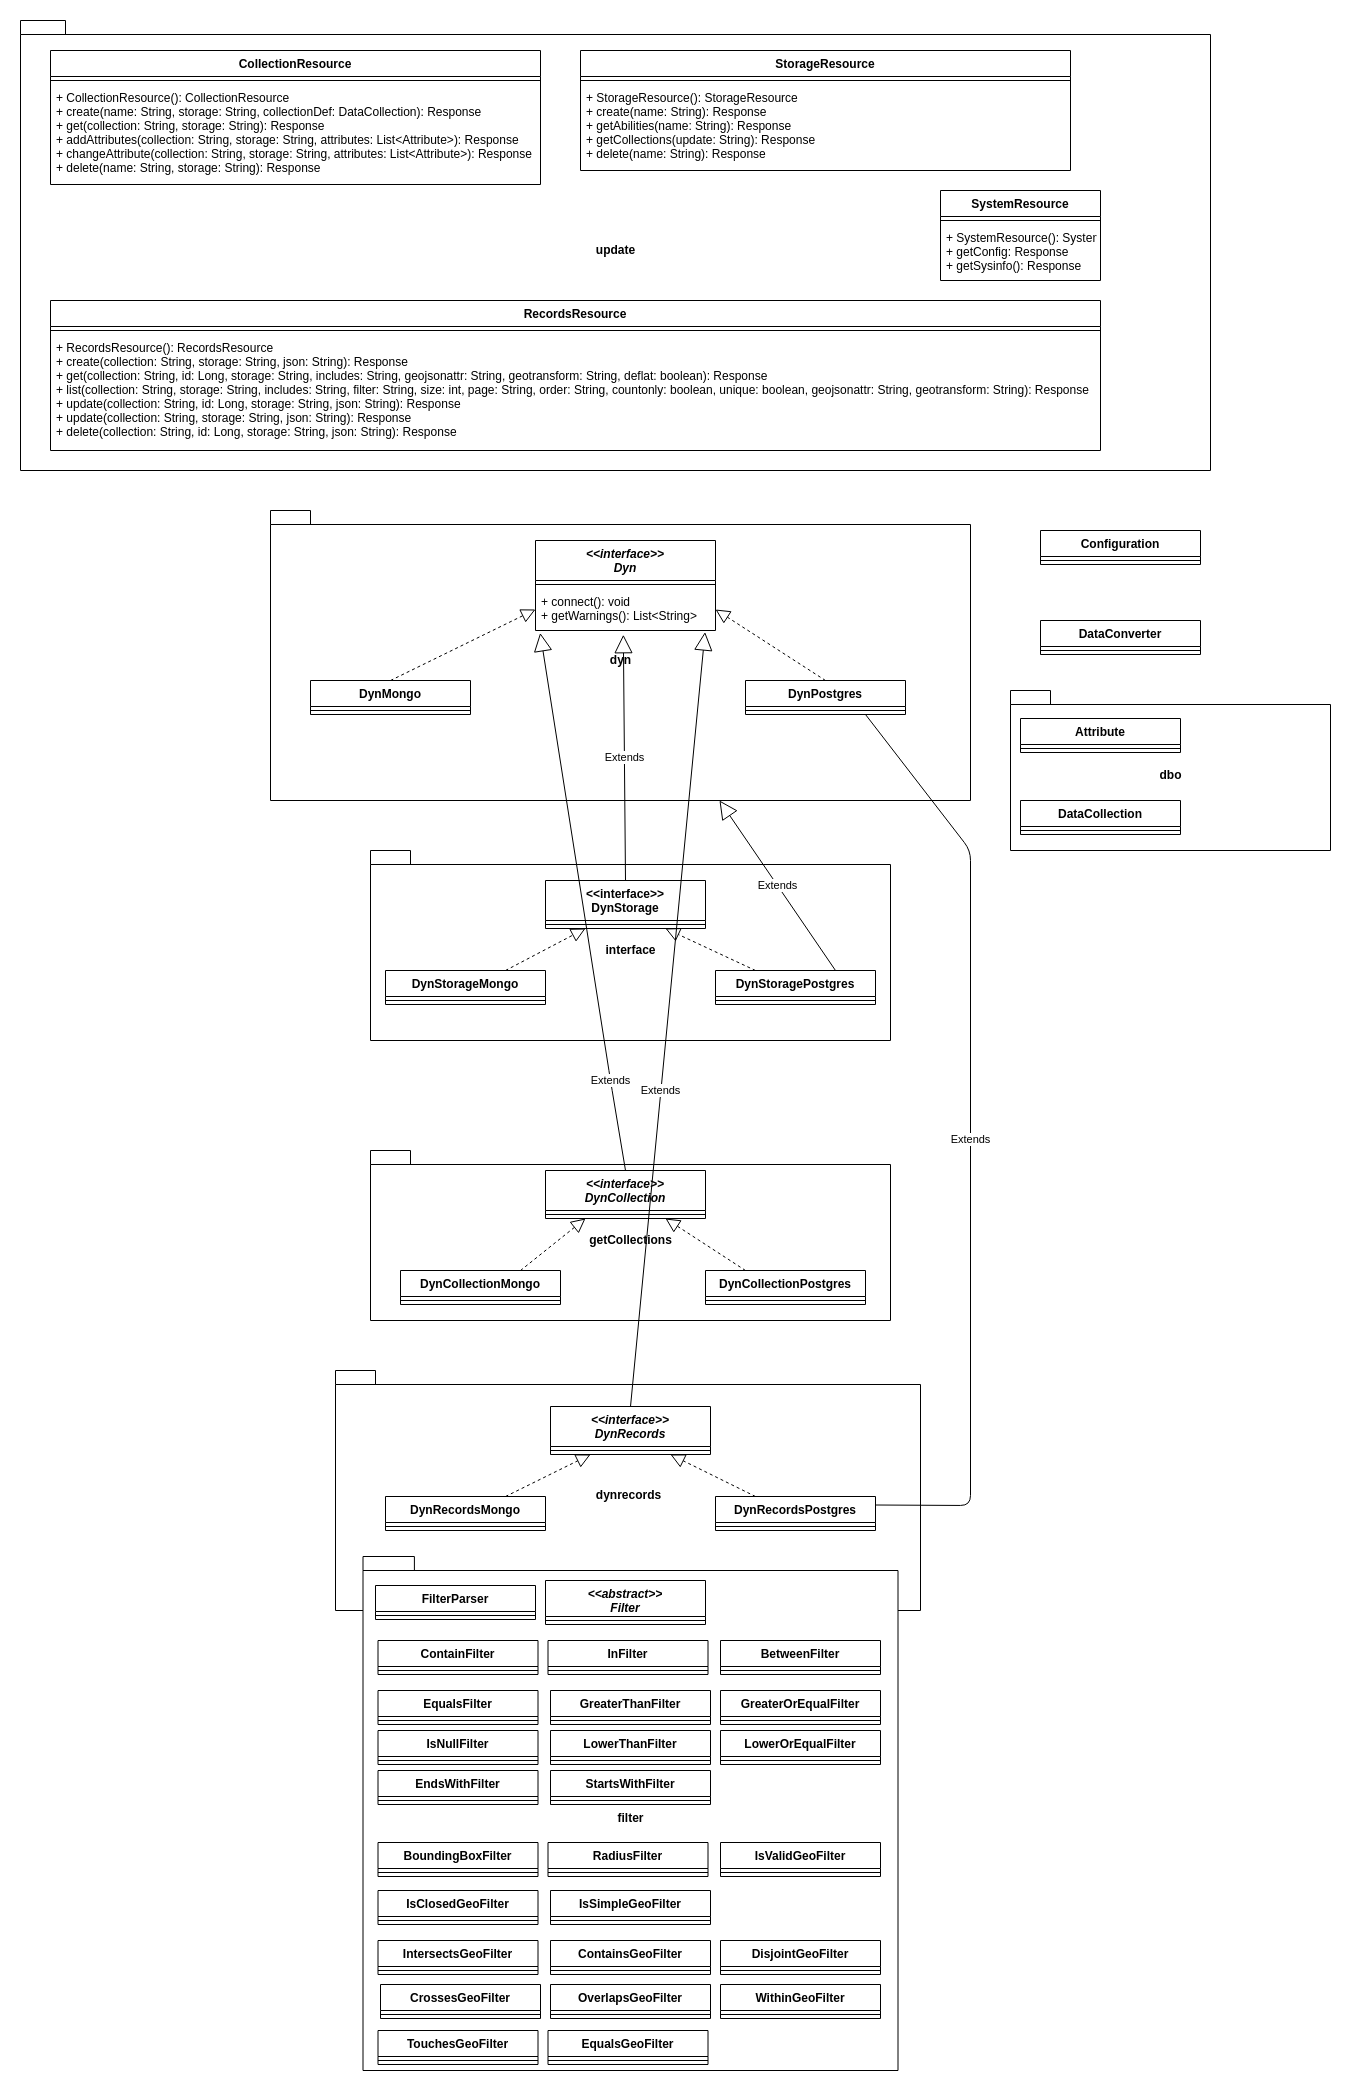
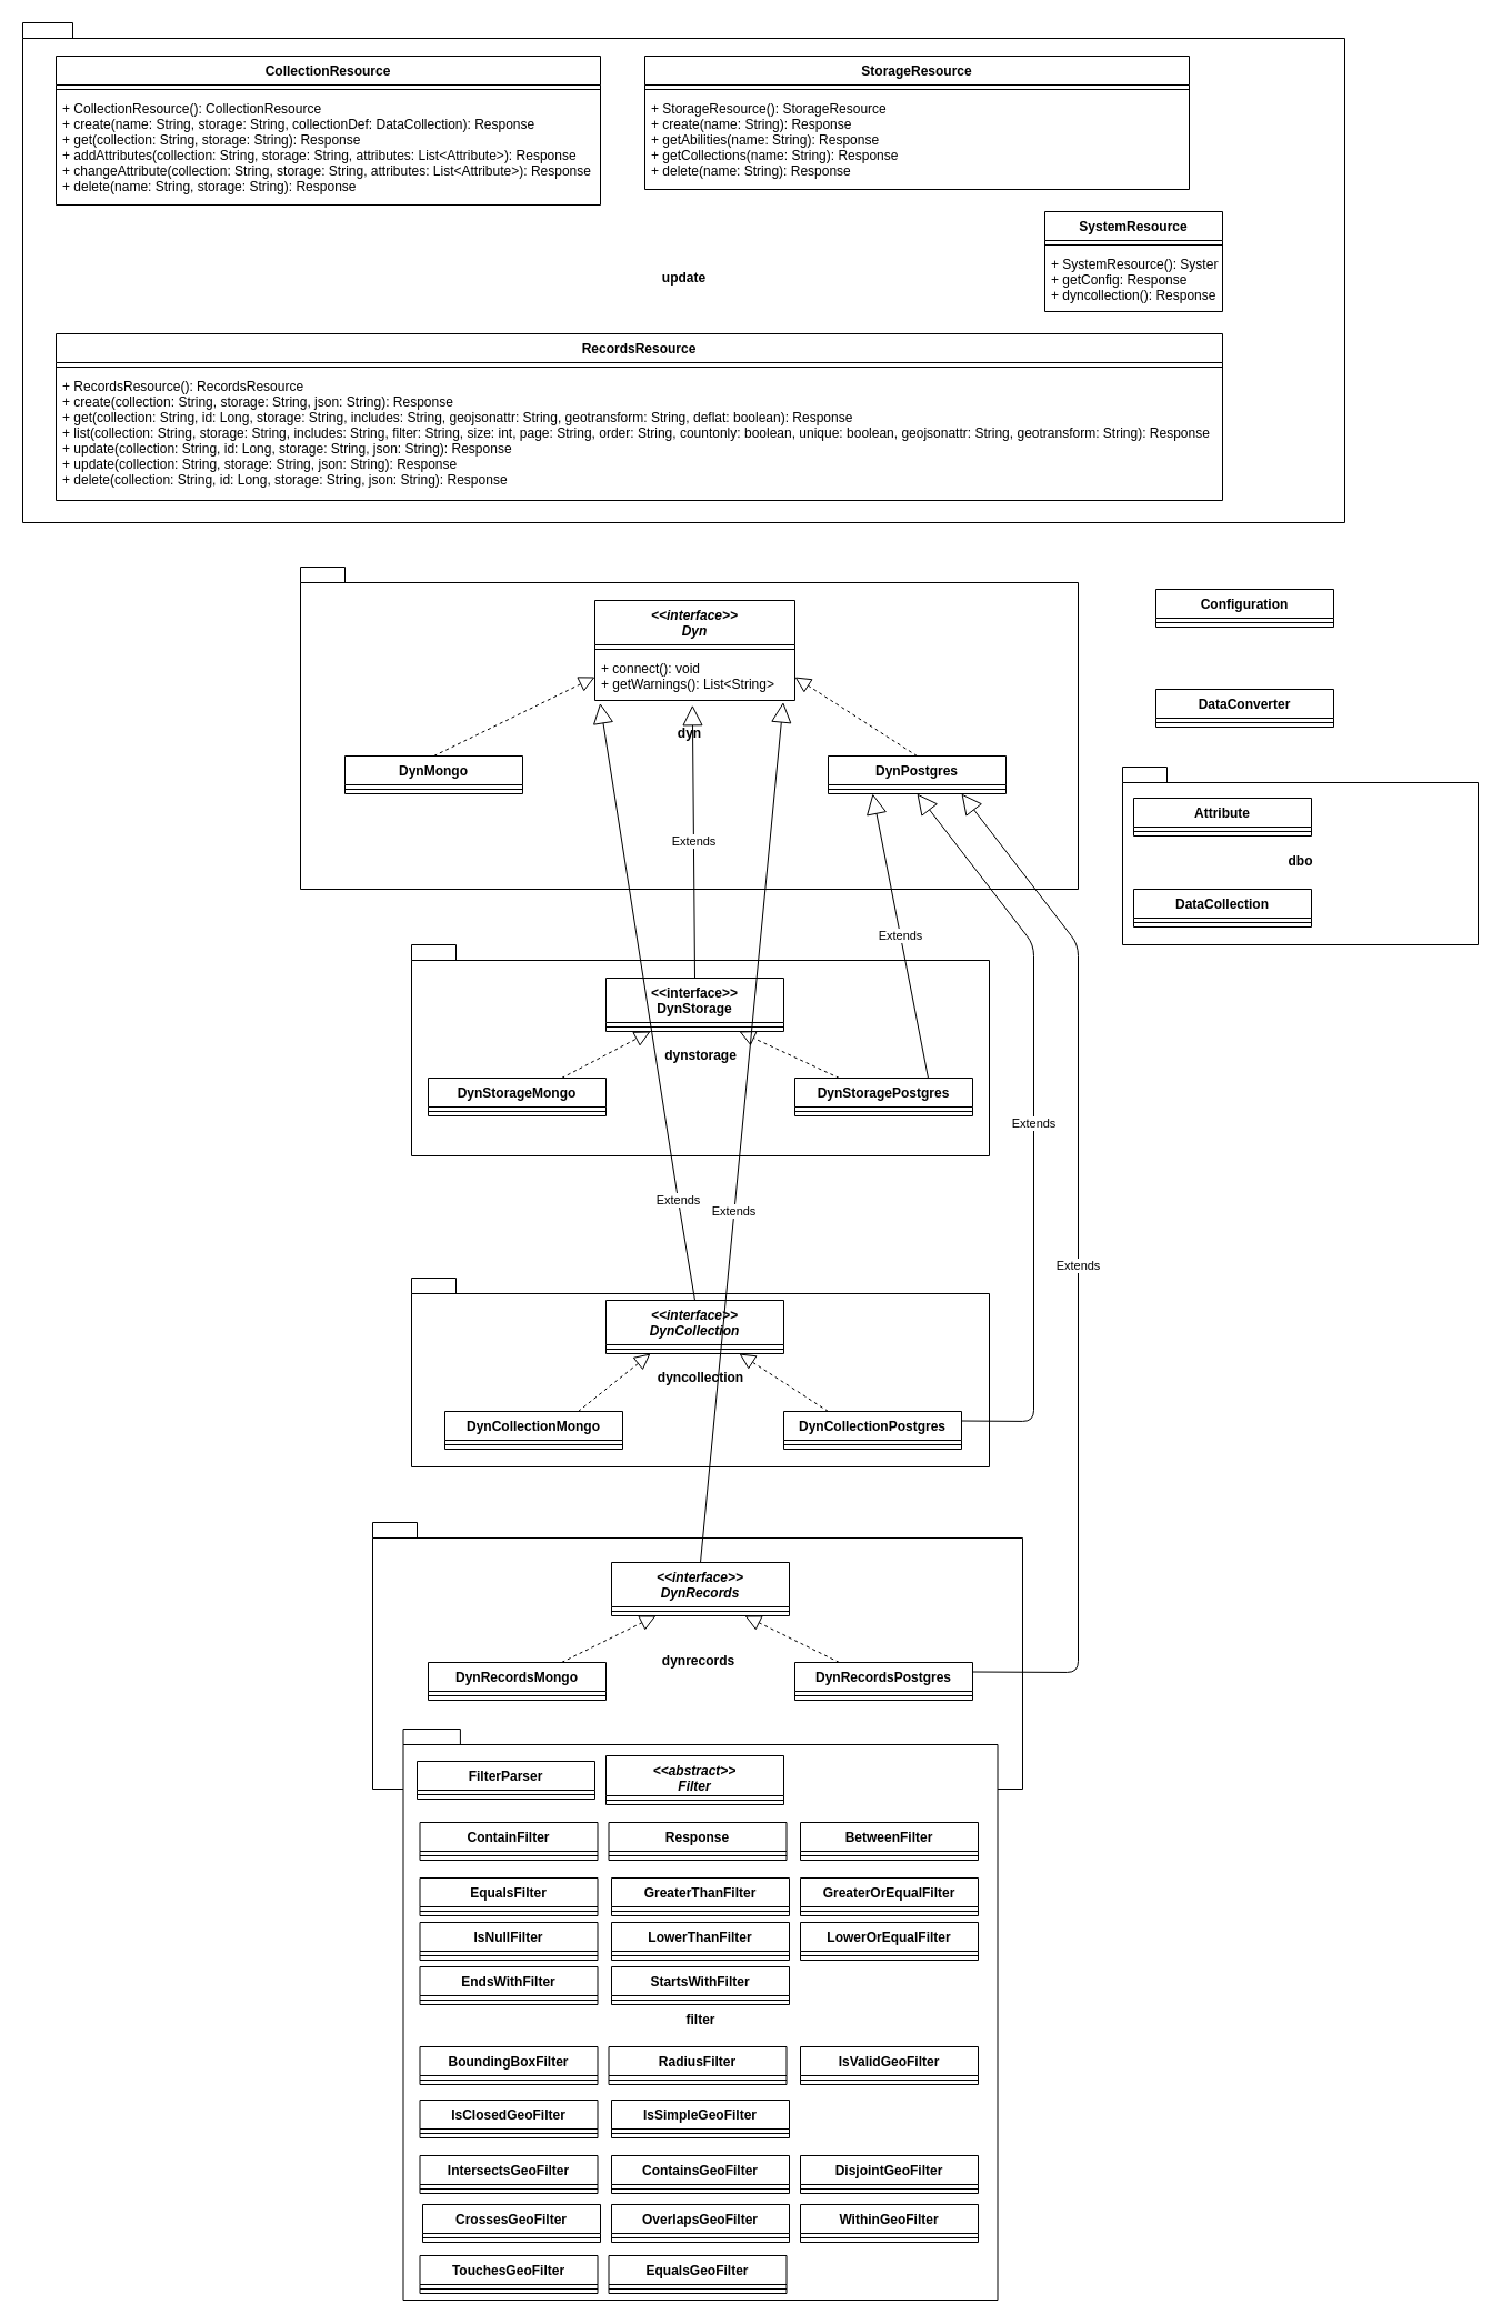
- <mxCell id="10" value="+ StorageResource(): StorageResource&#10;+ create(name: String): Response&#10;+ getAbilities(name: String): Response&#10;+ getCollections(update: String): Response&#10;+ delete(name: String): Response" style="text;strokeColor=none;fillColor=none;align=left;verticalAlign=top;spacingLeft=4;spacingRight=4;overflow=hidden;rotatable=0;points=[[0,0.5],[1,0.5]];portConstraint=eastwest;" parent="8" vertex="1"><mxGeometry y="34" width="490" height="86" as="geometry" /></mxCell>
+ <mxCell id="10" value="+ StorageResource(): StorageResource&#10;+ create(name: String): Response&#10;+ getAbilities(name: String): Response&#10;+ getCollections(name: String): Response&#10;+ delete(name: String): Response" style="text;strokeColor=none;fillColor=none;align=left;verticalAlign=top;spacingLeft=4;spacingRight=4;overflow=hidden;rotatable=0;points=[[0,0.5],[1,0.5]];portConstraint=eastwest;" parent="8" vertex="1"><mxGeometry y="34" width="490" height="86" as="geometry" /></mxCell>
- <mxCell id="16" value="+ SystemResource(): SystemResource&#10;+ getConfig: Response&#10;+ getSysinfo(): Response&#10;" style="text;strokeColor=none;fillColor=none;align=left;verticalAlign=top;spacingLeft=4;spacingRight=4;overflow=hidden;rotatable=0;points=[[0,0.5],[1,0.5]];portConstraint=eastwest;" parent="14" vertex="1"><mxGeometry y="34" width="160" height="56" as="geometry" /></mxCell>
+ <mxCell id="16" value="+ SystemResource(): SystemResource&#10;+ getConfig: Response&#10;+ dyncollection(): Response&#10;" style="text;strokeColor=none;fillColor=none;align=left;verticalAlign=top;spacingLeft=4;spacingRight=4;overflow=hidden;rotatable=0;points=[[0,0.5],[1,0.5]];portConstraint=eastwest;" parent="14" vertex="1"><mxGeometry y="34" width="160" height="56" as="geometry" /></mxCell>
- <mxCell id="61" value="Extends" style="endArrow=none;endSize=16;endFill=0;html=1;entryX=0.75;entryY=1;entryDx=0;entryDy=0;exitX=1;exitY=0.25;exitDx=0;exitDy=0;" parent="1" source="44" target="30" edge="1"><mxGeometry width="160" relative="1" as="geometry"><mxPoint x="570" y="940" as="sourcePoint" /><mxPoint x="828.04" y="768.444" as="targetPoint" /><Array as="points"><mxPoint x="970" y="1505" /><mxPoint x="970" y="850" /></Array></mxGeometry></mxCell>
+ <mxCell id="61" value="Extends" style="endArrow=block;endSize=16;endFill=0;html=1;entryX=0.75;entryY=1;entryDx=0;entryDy=0;exitX=1;exitY=0.25;exitDx=0;exitDy=0;" parent="1" source="44" target="30" edge="1"><mxGeometry width="160" relative="1" as="geometry"><mxPoint x="570" y="940" as="sourcePoint" /><mxPoint x="828.04" y="768.444" as="targetPoint" /><Array as="points"><mxPoint x="970" y="1505" /><mxPoint x="970" y="850" /></Array></mxGeometry></mxCell>
- <mxCell id="63" value="Extends" style="endArrow=block;endSize=16;endFill=0;html=1;exitX=0.75;exitY=0;exitDx=0;exitDy=0;" parent="1" source="51" target="2" edge="1"><mxGeometry width="160" relative="1" as="geometry"><mxPoint x="570" y="1040" as="sourcePoint" /><mxPoint x="872.52" y="767.118" as="targetPoint" /></mxGeometry></mxCell>
+ <mxCell id="63" value="Extends" style="endArrow=block;endSize=16;endFill=0;html=1;entryX=0.25;entryY=1;entryDx=0;entryDy=0;exitX=0.75;exitY=0;exitDx=0;exitDy=0;" parent="1" source="51" target="30" edge="1"><mxGeometry width="160" relative="1" as="geometry"><mxPoint x="570" y="1040" as="sourcePoint" /><mxPoint x="872.52" y="767.118" as="targetPoint" /></mxGeometry></mxCell>
- <mxCell id="46" value="interface" style="shape=folder;fontStyle=1;spacingTop=10;tabWidth=40;tabHeight=14;tabPosition=left;html=1;" parent="1" vertex="1"><mxGeometry x="370" y="850" width="520" height="190" as="geometry" /></mxCell>
+ <mxCell id="46" value="dynstorage" style="shape=folder;fontStyle=1;spacingTop=10;tabWidth=40;tabHeight=14;tabPosition=left;html=1;" parent="1" vertex="1"><mxGeometry x="370" y="850" width="520" height="190" as="geometry" /></mxCell>
+ <mxCell id="62" value="Extends" style="endArrow=block;endSize=16;endFill=0;html=1;entryX=0.5;entryY=1;entryDx=0;entryDy=0;exitX=1;exitY=0.25;exitDx=0;exitDy=0;" parent="1" source="37" target="30" edge="1"><mxGeometry width="160" relative="1" as="geometry"><mxPoint x="570" y="1040" as="sourcePoint" /><mxPoint x="789.96" y="770.004" as="targetPoint" /><Array as="points"><mxPoint x="930" y="1279" /><mxPoint x="930" y="850" /></Array></mxGeometry></mxCell>
- <mxCell id="32" value="getCollections" style="shape=folder;fontStyle=1;spacingTop=10;tabWidth=40;tabHeight=14;tabPosition=left;html=1;" parent="1" vertex="1"><mxGeometry x="370" y="1150" width="520" height="170" as="geometry" /></mxCell>
+ <mxCell id="32" value="dyncollection" style="shape=folder;fontStyle=1;spacingTop=10;tabWidth=40;tabHeight=14;tabPosition=left;html=1;" parent="1" vertex="1"><mxGeometry x="370" y="1150" width="520" height="170" as="geometry" /></mxCell>
- <mxCell id="94" value="InFilter" style="swimlane;fontStyle=1;align=center;verticalAlign=top;childLayout=stackLayout;horizontal=1;startSize=26;horizontalStack=0;resizeParent=1;resizeParentMax=0;resizeLast=0;collapsible=1;marginBottom=0;" parent="1" vertex="1"><mxGeometry x="547.5" y="1640" width="160" height="34" as="geometry" /></mxCell>
+ <mxCell id="94" value="Response" style="swimlane;fontStyle=1;align=center;verticalAlign=top;childLayout=stackLayout;horizontal=1;startSize=26;horizontalStack=0;resizeParent=1;resizeParentMax=0;resizeLast=0;collapsible=1;marginBottom=0;" parent="1" vertex="1"><mxGeometry x="547.5" y="1640" width="160" height="34" as="geometry" /></mxCell>
